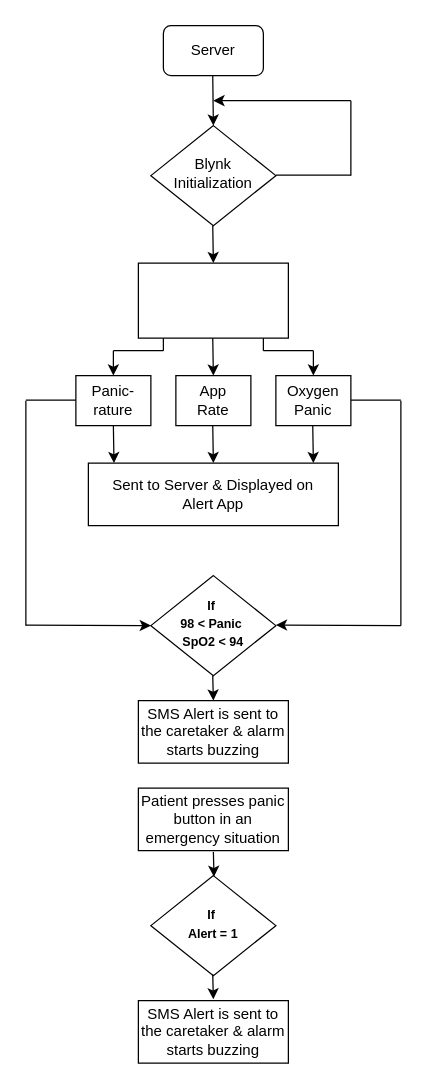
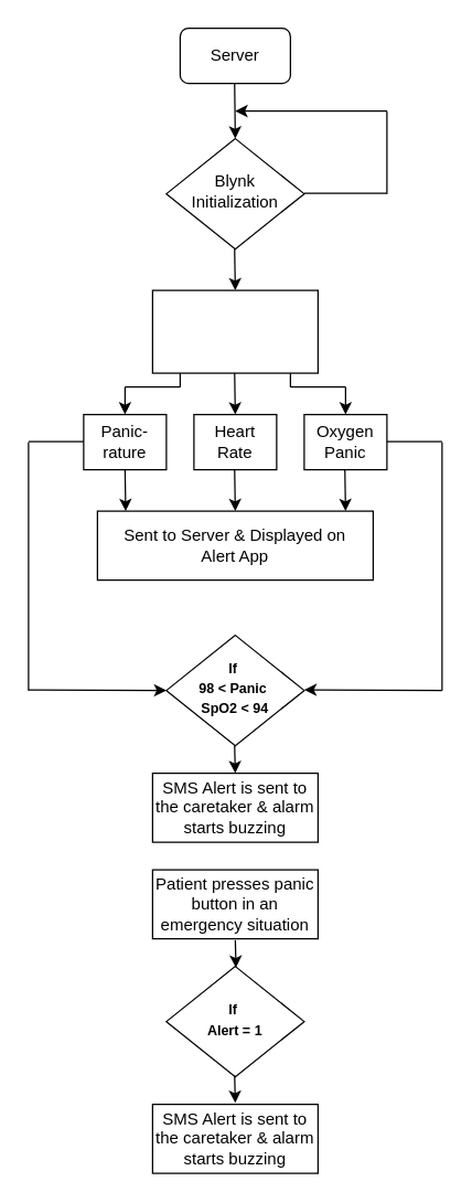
- <mxCell id="21" value="App Rate" style="text;html=1;strokeColor=none;fillColor=none;align=center;verticalAlign=middle;whiteSpace=wrap;rounded=0;" vertex="1" parent="1"><mxGeometry x="150" y="310" width="40" height="20" as="geometry" /></mxCell>
+ <mxCell id="21" value="Heart Rate" style="text;html=1;strokeColor=none;fillColor=none;align=center;verticalAlign=middle;whiteSpace=wrap;rounded=0;" vertex="1" parent="1"><mxGeometry x="150" y="310" width="40" height="20" as="geometry" /></mxCell>
